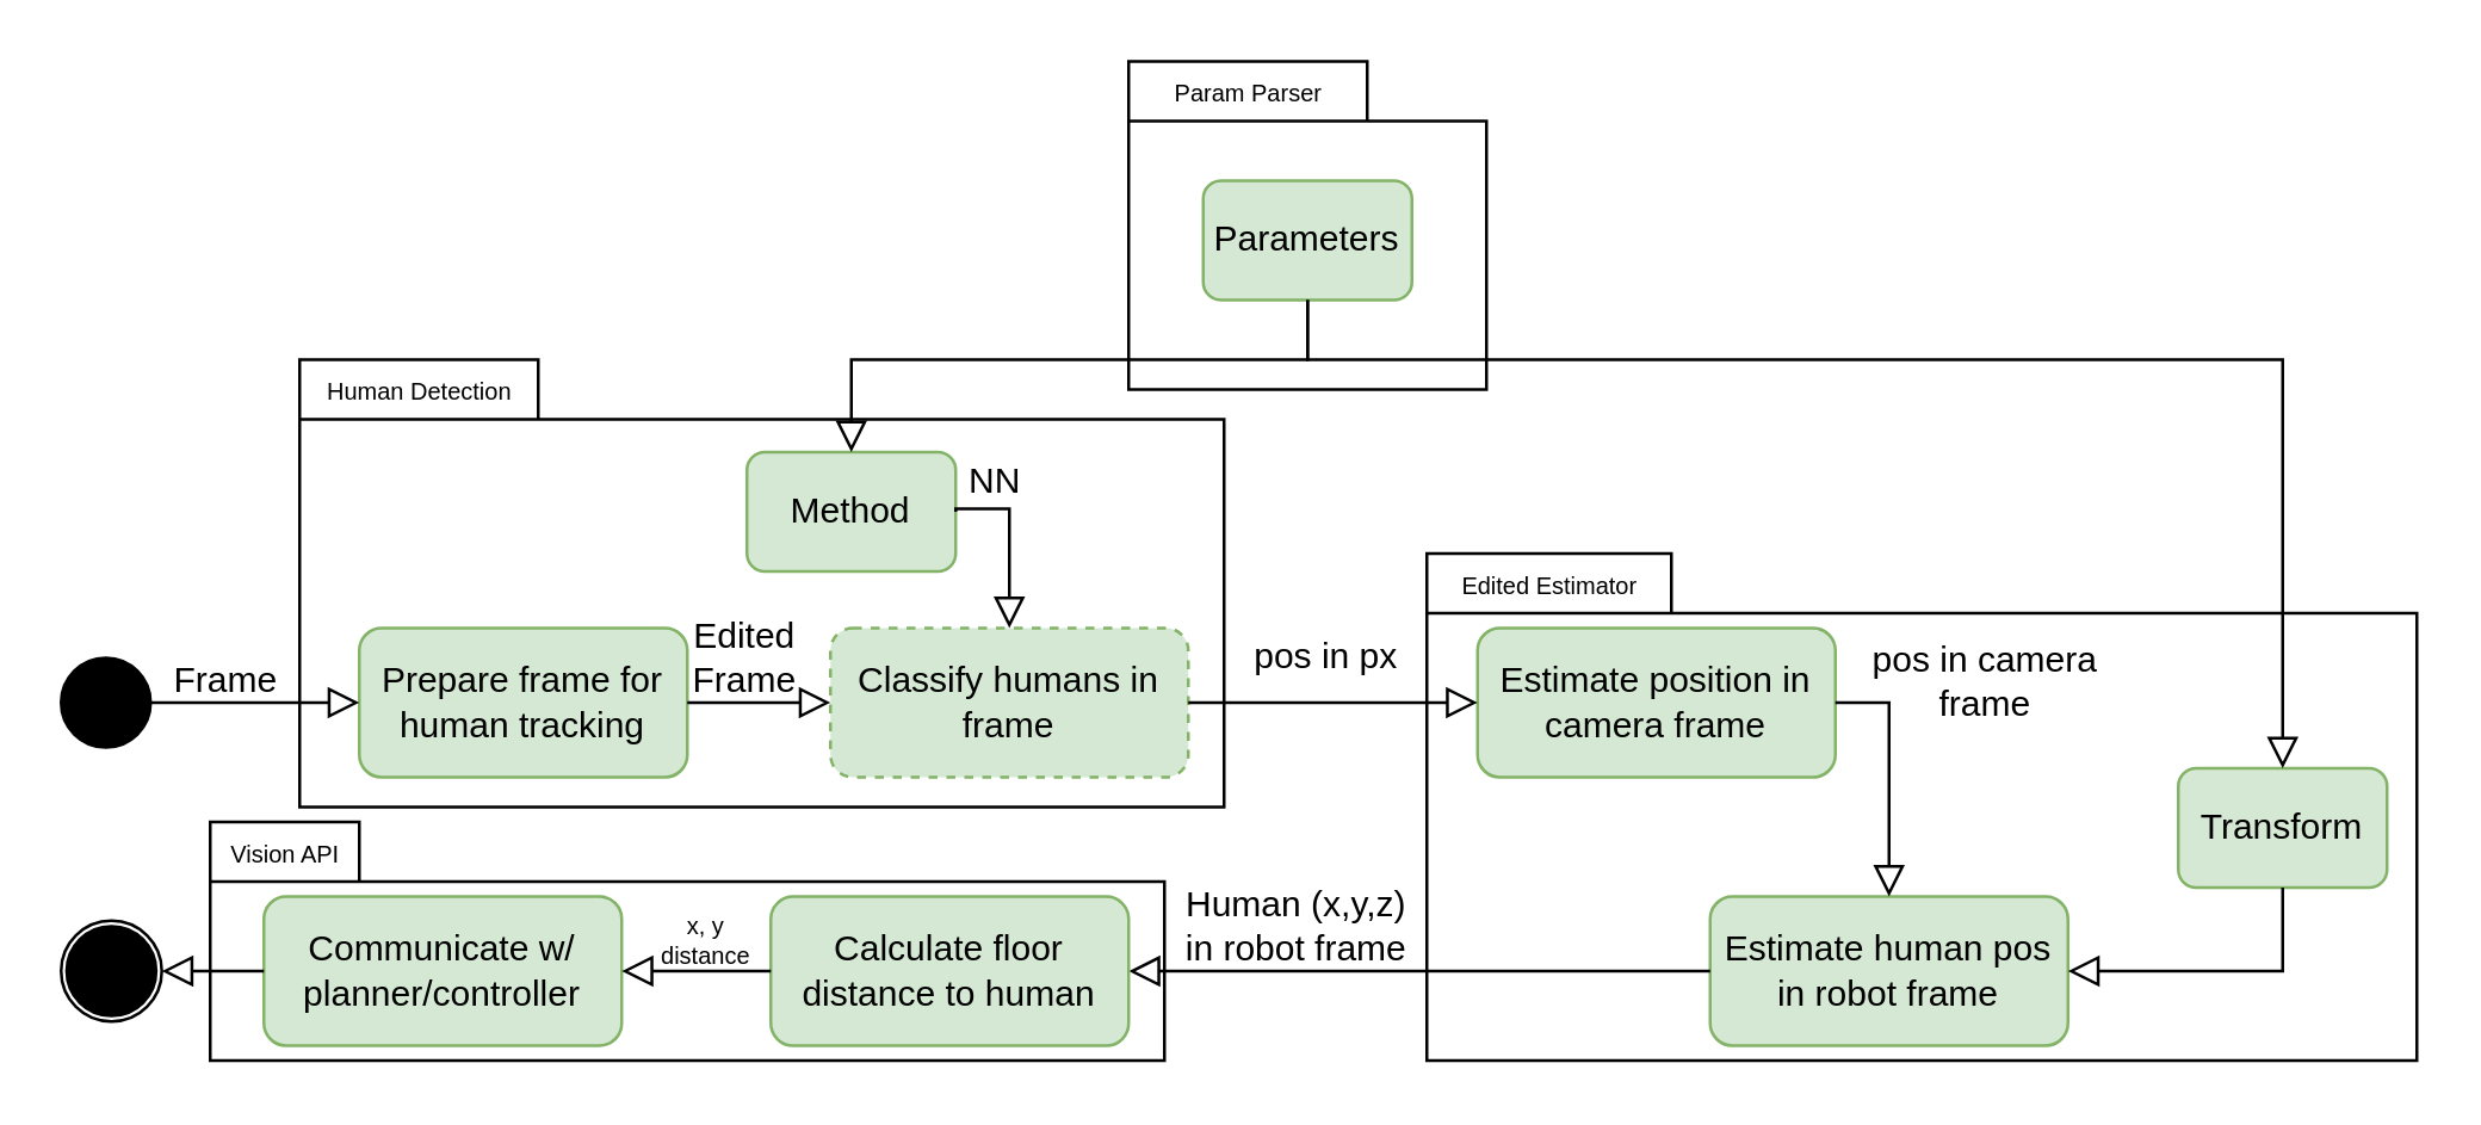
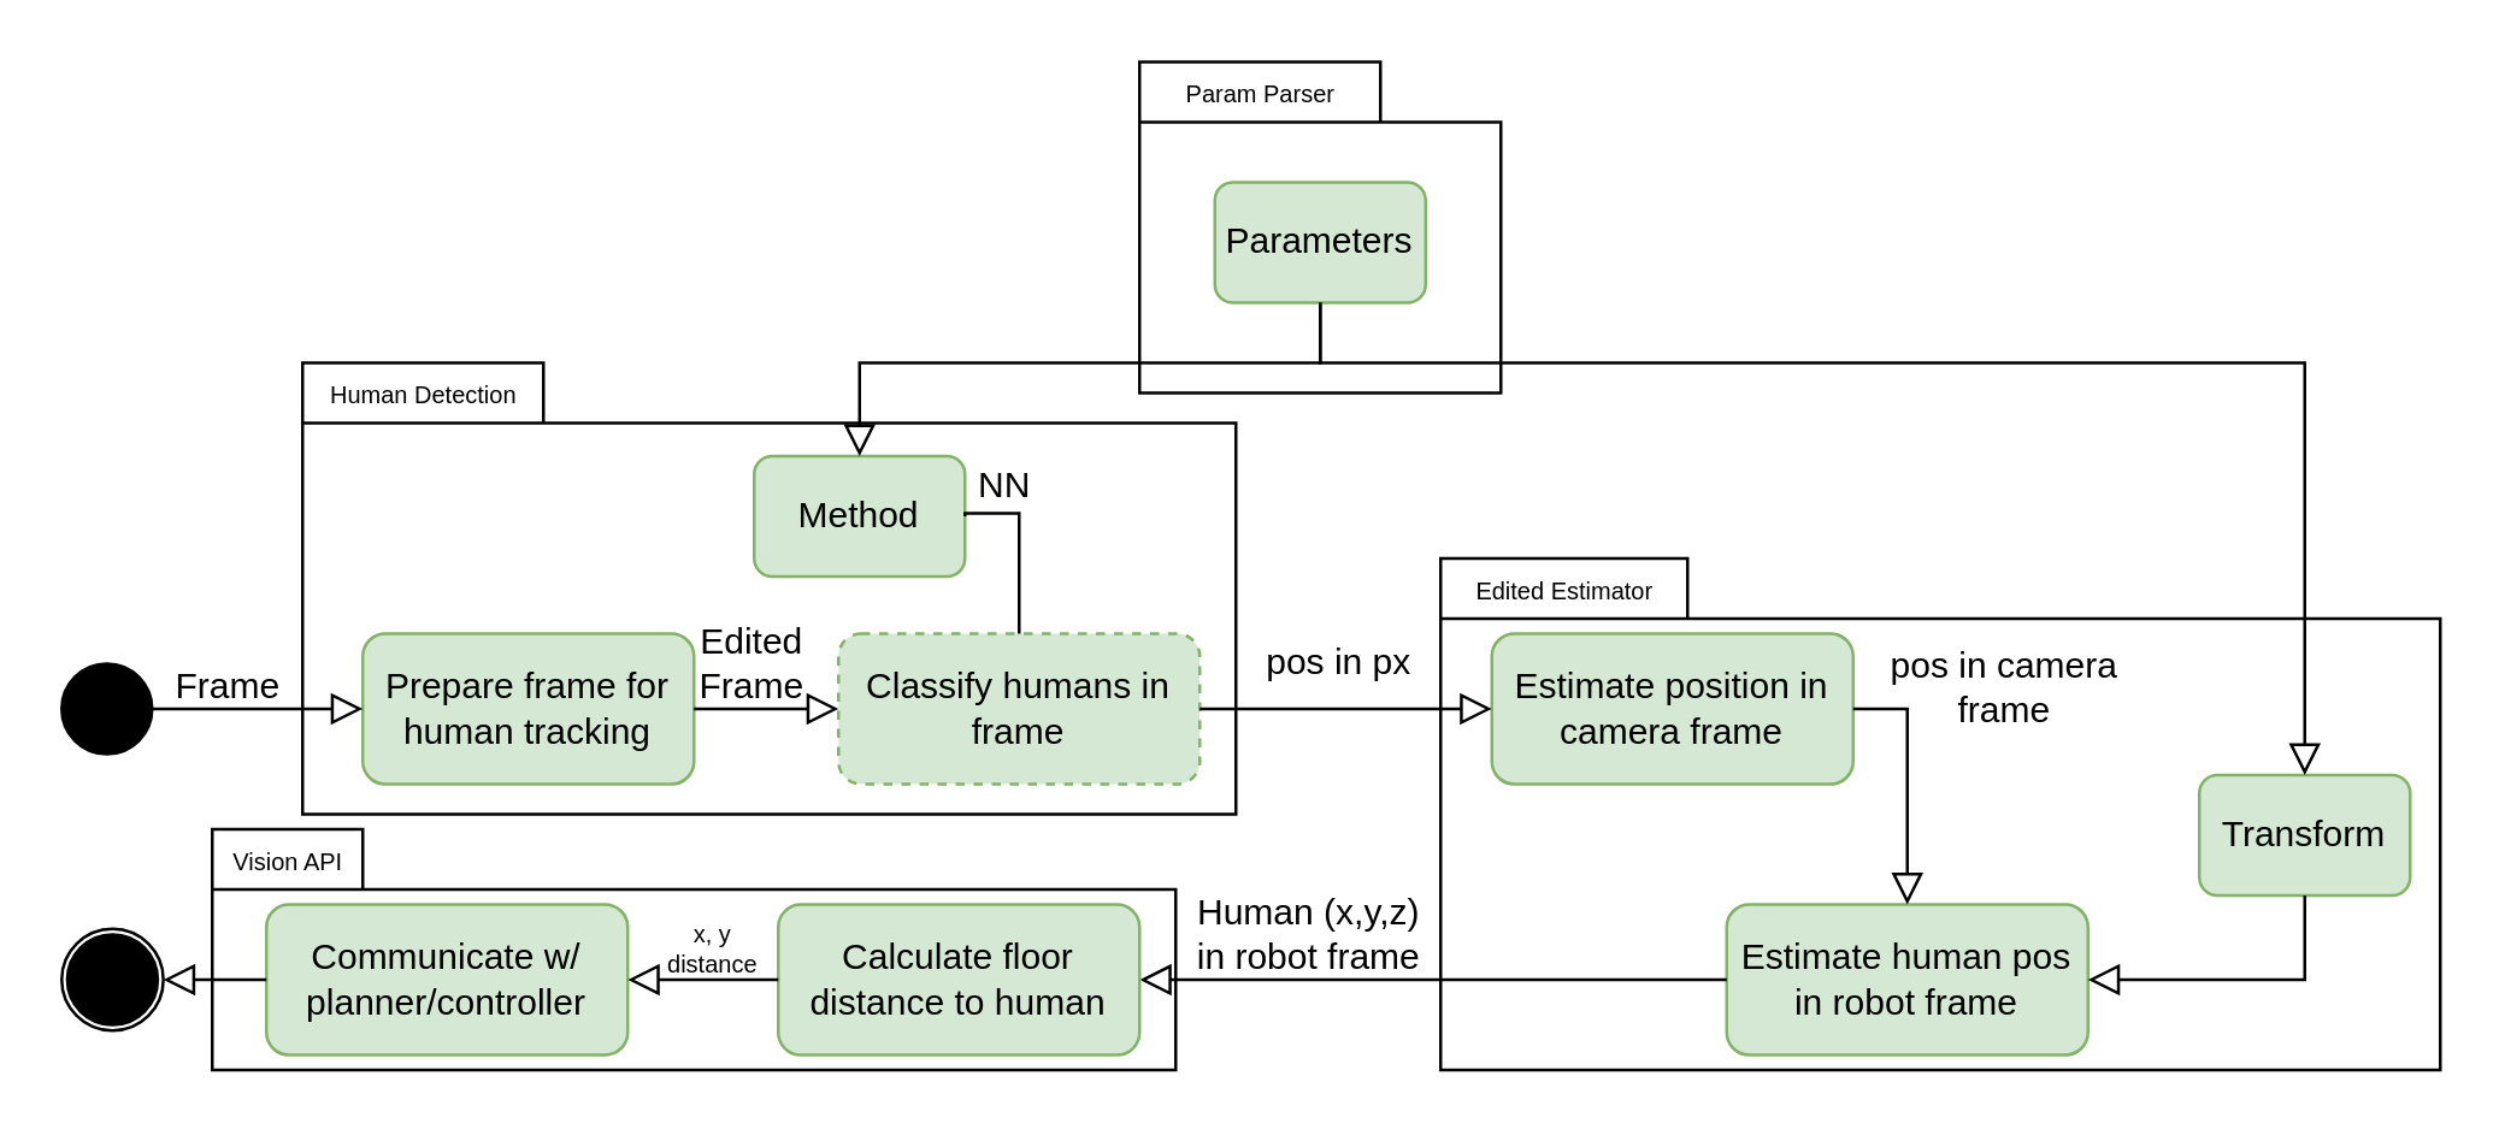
- <mxCell id="18" value="" style="rounded=0;html=1;jettySize=auto;orthogonalLoop=1;fontSize=11;endArrow=block;endFill=0;endSize=8;strokeWidth=1;shadow=0;labelBackgroundColor=none;edgeStyle=orthogonalEdgeStyle;exitX=1;exitY=0.5;exitDx=0;exitDy=0;entryX=0.5;entryY=0;entryDx=0;entryDy=0;" parent="1" source="15" target="14" edge="1"><mxGeometry relative="1" as="geometry"><mxPoint x="290" y="254.88" as="sourcePoint" /><mxPoint x="350" y="254.88" as="targetPoint" /><Array as="points"><mxPoint x="320" y="170" /><mxPoint x="338" y="170" /></Array></mxGeometry></mxCell>
+ <mxCell id="18" value="" style="rounded=0;html=1;jettySize=auto;orthogonalLoop=1;fontSize=11;endArrow=none;endFill=0;endSize=8;strokeWidth=1;shadow=0;labelBackgroundColor=none;edgeStyle=orthogonalEdgeStyle;exitX=1;exitY=0.5;exitDx=0;exitDy=0;entryX=0.5;entryY=0;entryDx=0;entryDy=0;" parent="1" source="15" target="14" edge="1"><mxGeometry relative="1" as="geometry"><mxPoint x="290" y="254.88" as="sourcePoint" /><mxPoint x="350" y="254.88" as="targetPoint" /><Array as="points"><mxPoint x="320" y="170" /><mxPoint x="338" y="170" /></Array></mxGeometry></mxCell>
